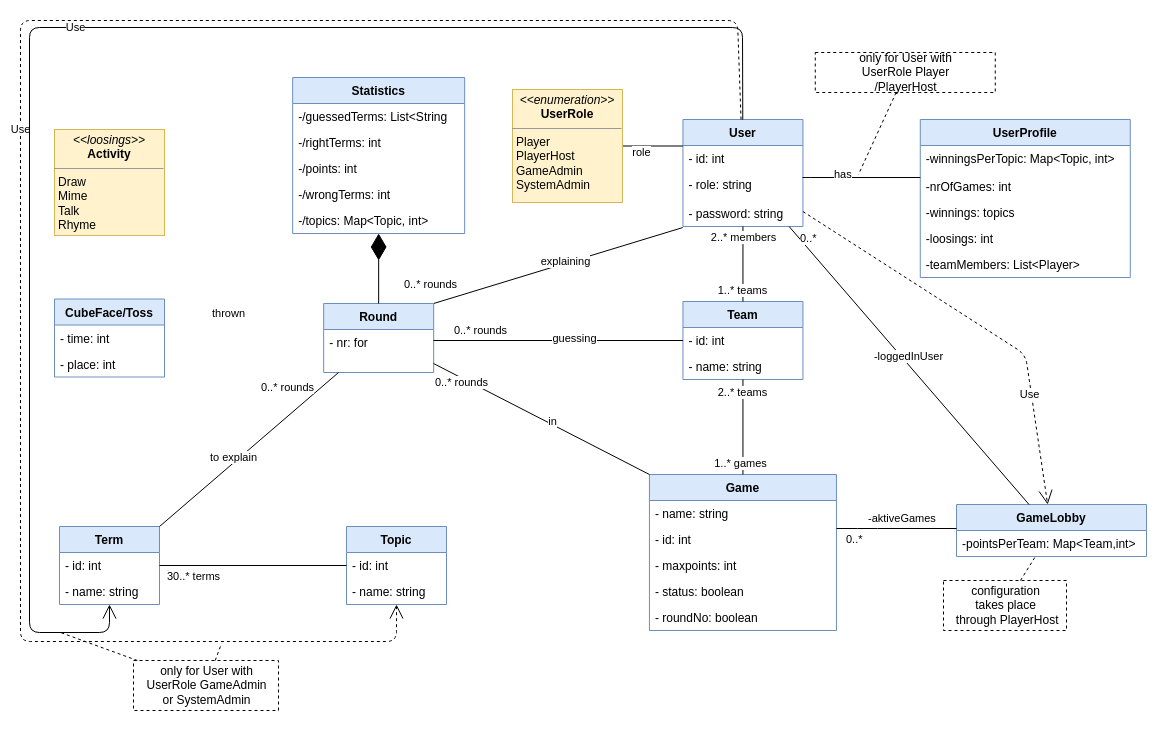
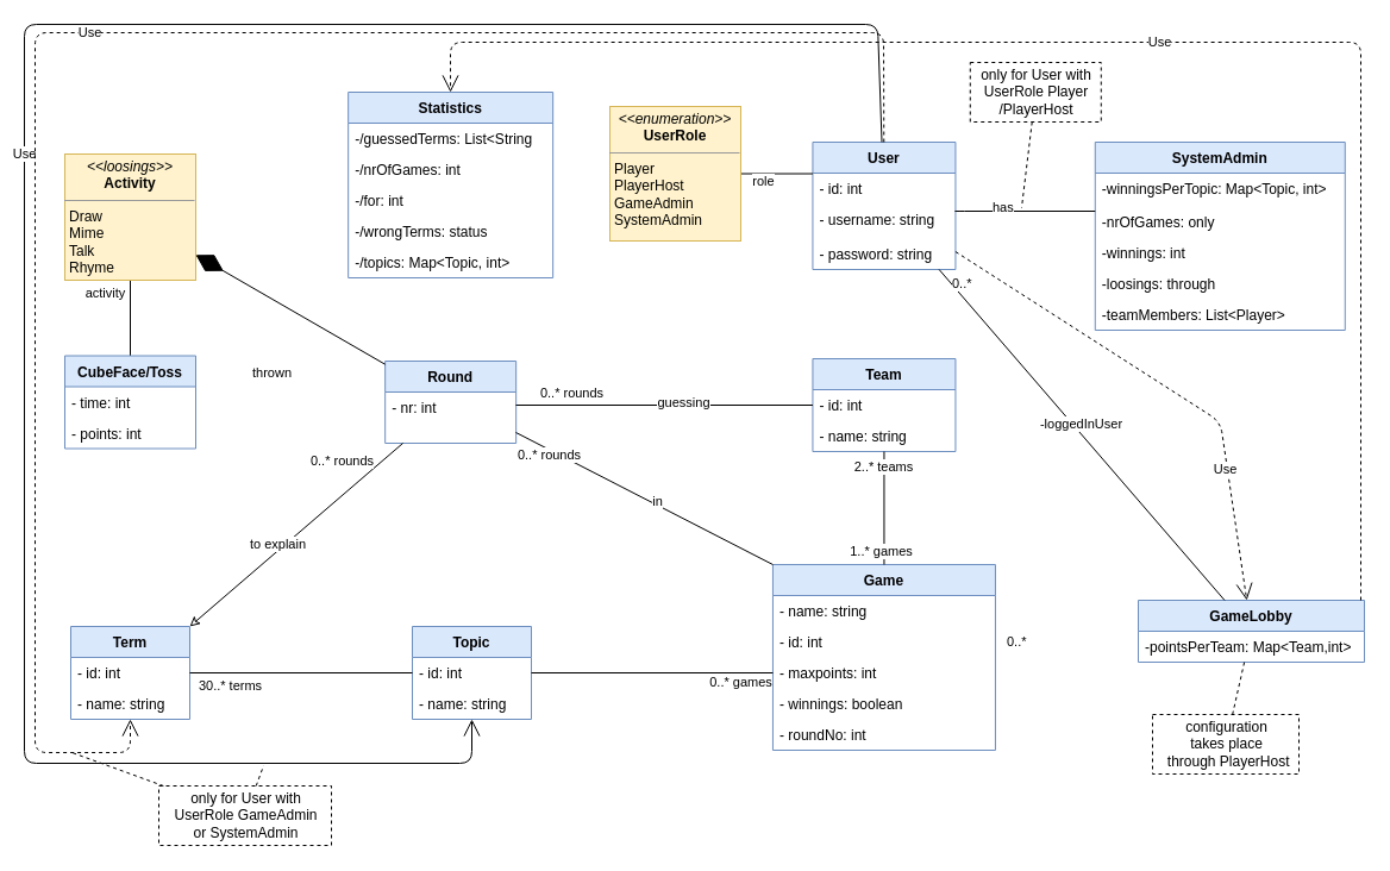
- <mxCell id="70" value="Use" style="endArrow=open;endSize=12;dashed=0;html=1;" parent="1" source="2" target="26" edge="1"><mxGeometry width="160" relative="1" as="geometry"><mxPoint x="448" y="385" as="sourcePoint" /><mxPoint x="608" y="385" as="targetPoint" /><Array as="points"><mxPoint x="742" y="27" /><mxPoint x="29" y="27" /><mxPoint x="29" y="632" /><mxPoint x="109" y="632" /></Array></mxGeometry></mxCell>
+ <mxCell id="70" value="Use" style="endArrow=open;endSize=12;dashed=1;html=1;" parent="1" source="2" target="26" edge="1"><mxGeometry width="160" relative="1" as="geometry"><mxPoint x="448" y="385" as="sourcePoint" /><mxPoint x="608" y="385" as="targetPoint" /><Array as="points"><mxPoint x="742" y="27" /><mxPoint x="29" y="27" /><mxPoint x="29" y="632" /><mxPoint x="109" y="632" /></Array></mxGeometry></mxCell>
+ <mxCell id="81" value="Use" style="endArrow=open;endSize=12;dashed=1;html=1;" parent="1" source="74" target="61" edge="1"><mxGeometry width="160" relative="1" as="geometry"><mxPoint x="448" y="385" as="sourcePoint" /><mxPoint x="608" y="385" as="targetPoint" /><Array as="points"><mxPoint x="1143" y="504" /><mxPoint x="1143" y="35" /><mxPoint x="378" y="35" /></Array></mxGeometry></mxCell>
- <mxCell id="58" value="&lt;div&gt;only for User with &lt;br&gt;&lt;/div&gt;&lt;div&gt;UserRole Player&lt;/div&gt;/PlayerHost" style="html=1;dashed=1;" parent="1" vertex="1"><mxGeometry x="814.78" y="52" width="180" height="40" as="geometry" /></mxCell>
+ <mxCell id="58" value="&lt;div&gt;only for User with &lt;br&gt;&lt;/div&gt;&lt;div&gt;UserRole Player&lt;/div&gt;/PlayerHost" style="html=1;dashed=1;" parent="1" vertex="1"><mxGeometry x="814.78" y="52" width="110" height="50" as="geometry" /></mxCell>
- <mxCell id="52" value="UserProfile" style="swimlane;fontStyle=1;childLayout=stackLayout;horizontal=1;startSize=26;fillColor=#dae8fc;horizontalStack=0;resizeParent=1;resizeParentMax=0;resizeLast=0;collapsible=1;marginBottom=0;strokeColor=#6c8ebf;" parent="1" vertex="1"><mxGeometry x="919.78" y="119" width="210" height="158" as="geometry" /></mxCell>
+ <mxCell id="52" value="SystemAdmin" style="swimlane;fontStyle=1;childLayout=stackLayout;horizontal=1;startSize=26;fillColor=#dae8fc;horizontalStack=0;resizeParent=1;resizeParentMax=0;resizeLast=0;collapsible=1;marginBottom=0;strokeColor=#6c8ebf;" parent="1" vertex="1"><mxGeometry x="919.78" y="119" width="210" height="158" as="geometry" /></mxCell>
- <mxCell id="63" value="-/rightTerms: int" style="text;strokeColor=none;fillColor=none;align=left;verticalAlign=top;spacingLeft=4;spacingRight=4;overflow=hidden;rotatable=0;points=[[0,0.5],[1,0.5]];portConstraint=eastwest;" parent="61" vertex="1"><mxGeometry y="52" width="172" height="26" as="geometry" /></mxCell>
+ <mxCell id="63" value="-/nrOfGames: int" style="text;strokeColor=none;fillColor=none;align=left;verticalAlign=top;spacingLeft=4;spacingRight=4;overflow=hidden;rotatable=0;points=[[0,0.5],[1,0.5]];portConstraint=eastwest;" parent="61" vertex="1"><mxGeometry y="52" width="172" height="26" as="geometry" /></mxCell>
- <mxCell id="64" value="-/points: int" style="text;strokeColor=none;fillColor=none;align=left;verticalAlign=top;spacingLeft=4;spacingRight=4;overflow=hidden;rotatable=0;points=[[0,0.5],[1,0.5]];portConstraint=eastwest;" parent="61" vertex="1"><mxGeometry y="78" width="172" height="26" as="geometry" /></mxCell>
+ <mxCell id="64" value="-/for: int" style="text;strokeColor=none;fillColor=none;align=left;verticalAlign=top;spacingLeft=4;spacingRight=4;overflow=hidden;rotatable=0;points=[[0,0.5],[1,0.5]];portConstraint=eastwest;" parent="61" vertex="1"><mxGeometry y="78" width="172" height="26" as="geometry" /></mxCell>
- <mxCell id="4" value="- role: string" style="text;strokeColor=none;fillColor=none;align=left;verticalAlign=top;spacingLeft=4;spacingRight=4;overflow=hidden;rotatable=0;points=[[0,0.5],[1,0.5]];portConstraint=eastwest;" parent="2" vertex="1"><mxGeometry y="52" width="120" height="29" as="geometry" /></mxCell>
+ <mxCell id="4" value="- username: string" style="text;strokeColor=none;fillColor=none;align=left;verticalAlign=top;spacingLeft=4;spacingRight=4;overflow=hidden;rotatable=0;points=[[0,0.5],[1,0.5]];portConstraint=eastwest;" parent="2" vertex="1"><mxGeometry y="52" width="120" height="29" as="geometry" /></mxCell>
- <mxCell id="54" value="-nrOfGames: int" style="text;strokeColor=none;fillColor=none;align=left;verticalAlign=top;spacingLeft=4;spacingRight=4;overflow=hidden;rotatable=0;points=[[0,0.5],[1,0.5]];portConstraint=eastwest;dashed=1;" parent="52" vertex="1"><mxGeometry y="54" width="210" height="26" as="geometry" /></mxCell>
+ <mxCell id="54" value="-nrOfGames: only" style="text;strokeColor=none;fillColor=none;align=left;verticalAlign=top;spacingLeft=4;spacingRight=4;overflow=hidden;rotatable=0;points=[[0,0.5],[1,0.5]];portConstraint=eastwest;dashed=1;" parent="52" vertex="1"><mxGeometry y="54" width="210" height="26" as="geometry" /></mxCell>
- <mxCell id="65" value="-/wrongTerms: int" style="text;strokeColor=none;fillColor=none;align=left;verticalAlign=top;spacingLeft=4;spacingRight=4;overflow=hidden;rotatable=0;points=[[0,0.5],[1,0.5]];portConstraint=eastwest;dashed=1;" parent="61" vertex="1"><mxGeometry y="104" width="172" height="26" as="geometry" /></mxCell>
+ <mxCell id="65" value="-/wrongTerms: status" style="text;strokeColor=none;fillColor=none;align=left;verticalAlign=top;spacingLeft=4;spacingRight=4;overflow=hidden;rotatable=0;points=[[0,0.5],[1,0.5]];portConstraint=eastwest;dashed=1;" parent="61" vertex="1"><mxGeometry y="104" width="172" height="26" as="geometry" /></mxCell>
- <mxCell id="55" value="-winnings: topics" style="text;strokeColor=none;fillColor=none;align=left;verticalAlign=top;spacingLeft=4;spacingRight=4;overflow=hidden;rotatable=0;points=[[0,0.5],[1,0.5]];portConstraint=eastwest;dashed=1;" parent="52" vertex="1"><mxGeometry y="80" width="210" height="26" as="geometry" /></mxCell>
+ <mxCell id="55" value="-winnings: int" style="text;strokeColor=none;fillColor=none;align=left;verticalAlign=top;spacingLeft=4;spacingRight=4;overflow=hidden;rotatable=0;points=[[0,0.5],[1,0.5]];portConstraint=eastwest;dashed=1;" parent="52" vertex="1"><mxGeometry y="80" width="210" height="26" as="geometry" /></mxCell>
- <mxCell id="56" value="-loosings: int" style="text;strokeColor=none;fillColor=none;align=left;verticalAlign=top;spacingLeft=4;spacingRight=4;overflow=hidden;rotatable=0;points=[[0,0.5],[1,0.5]];portConstraint=eastwest;dashed=1;" parent="52" vertex="1"><mxGeometry y="106" width="210" height="26" as="geometry" /></mxCell>
+ <mxCell id="56" value="-loosings: through" style="text;strokeColor=none;fillColor=none;align=left;verticalAlign=top;spacingLeft=4;spacingRight=4;overflow=hidden;rotatable=0;points=[[0,0.5],[1,0.5]];portConstraint=eastwest;dashed=1;" parent="52" vertex="1"><mxGeometry y="106" width="210" height="26" as="geometry" /></mxCell>
- <mxCell id="44" style="edgeStyle=none;orthogonalLoop=1;jettySize=auto;html=1;entryX=0.5;entryY=0;entryDx=0;entryDy=0;endArrow=none;endFill=0;" parent="1" source="5" target="12" edge="1"><mxGeometry relative="1" as="geometry" /></mxCell>
- <mxCell id="45" value="2..* members" style="edgeLabel;html=1;align=center;verticalAlign=middle;resizable=0;points=[];" parent="44" vertex="1" connectable="0"><mxGeometry x="-0.723" relative="1" as="geometry"><mxPoint as="offset" /></mxGeometry></mxCell>
- <mxCell id="46" value="1..* teams" style="edgeLabel;html=1;align=center;verticalAlign=middle;resizable=0;points=[];" parent="44" vertex="1" connectable="0"><mxGeometry x="0.68" y="-1" relative="1" as="geometry"><mxPoint as="offset" /></mxGeometry></mxCell>
- <mxCell id="21" style="orthogonalLoop=1;jettySize=auto;html=1;endArrow=none;endFill=0;exitX=1;exitY=0;exitDx=0;exitDy=0;entryX=-0.002;entryY=1.041;entryDx=0;entryDy=0;entryPerimeter=0;startArrow=none;startFill=0;" parent="1" source="24" target="5" edge="1"><mxGeometry relative="1" as="geometry"><mxPoint x="579.16" y="240" as="targetPoint" /></mxGeometry></mxCell>
- <mxCell id="22" value="explaining" style="edgeLabel;html=1;align=center;verticalAlign=middle;resizable=0;points=[];" parent="21" vertex="1" connectable="0"><mxGeometry x="-0.118" relative="1" as="geometry"><mxPoint x="20.84" y="-9.46" as="offset" /></mxGeometry></mxCell>
- <mxCell id="23" value="0..* rounds" style="edgeLabel;html=1;align=center;verticalAlign=middle;resizable=0;points=[];" parent="21" vertex="1" connectable="0"><mxGeometry x="-0.835" y="1" relative="1" as="geometry"><mxPoint x="-23.91" y="-12.63" as="offset" /></mxGeometry></mxCell>
+ <mxCell id="9" style="edgeStyle=none;orthogonalLoop=1;jettySize=auto;html=1;endArrow=none;endFill=0;" parent="1" source="11" target="32" edge="1"><mxGeometry relative="1" as="geometry" /></mxCell>
+ <mxCell id="10" value="activity" style="edgeLabel;html=1;align=center;verticalAlign=middle;resizable=0;points=[];" parent="9" vertex="1" connectable="0"><mxGeometry x="-0.566" y="1" relative="1" as="geometry"><mxPoint x="-22.16" y="-4" as="offset" /></mxGeometry></mxCell>
- <mxCell id="85" value="" style="endArrow=diamondThin;endFill=1;endSize=24;html=1;" parent="1" source="24" target="61" edge="1"><mxGeometry width="160" relative="1" as="geometry"><mxPoint x="854" y="721" as="sourcePoint" /><mxPoint x="1014" y="721" as="targetPoint" /></mxGeometry></mxCell>
+ <mxCell id="85" value="" style="endArrow=diamondThin;endFill=1;endSize=24;html=1;" parent="1" source="24" target="11" edge="1"><mxGeometry width="160" relative="1" as="geometry"><mxPoint x="854" y="721" as="sourcePoint" /><mxPoint x="1014" y="721" as="targetPoint" /></mxGeometry></mxCell>
- <mxCell id="25" value="- nr: for" style="text;strokeColor=none;fillColor=none;align=left;verticalAlign=top;spacingLeft=4;spacingRight=4;overflow=hidden;rotatable=0;points=[[0,0.5],[1,0.5]];portConstraint=eastwest;" parent="24" vertex="1"><mxGeometry y="26" width="110" height="43" as="geometry" /></mxCell>
+ <mxCell id="25" value="- nr: int" style="text;strokeColor=none;fillColor=none;align=left;verticalAlign=top;spacingLeft=4;spacingRight=4;overflow=hidden;rotatable=0;points=[[0,0.5],[1,0.5]];portConstraint=eastwest;" parent="24" vertex="1"><mxGeometry y="26" width="110" height="43" as="geometry" /></mxCell>
- <mxCell id="34" value="- place: int" style="text;strokeColor=none;fillColor=none;align=left;verticalAlign=top;spacingLeft=4;spacingRight=4;overflow=hidden;rotatable=0;points=[[0,0.5],[1,0.5]];portConstraint=eastwest;" parent="32" vertex="1"><mxGeometry y="52" width="110" height="26" as="geometry" /></mxCell>
+ <mxCell id="34" value="- points: int" style="text;strokeColor=none;fillColor=none;align=left;verticalAlign=top;spacingLeft=4;spacingRight=4;overflow=hidden;rotatable=0;points=[[0,0.5],[1,0.5]];portConstraint=eastwest;" parent="32" vertex="1"><mxGeometry y="52" width="110" height="26" as="geometry" /></mxCell>
- <mxCell id="49" style="edgeStyle=none;orthogonalLoop=1;jettySize=auto;html=1;entryX=1;entryY=0;entryDx=0;entryDy=0;endArrow=none;endFill=0;startArrow=none;startFill=0;" parent="1" source="24" target="26" edge="1"><mxGeometry relative="1" as="geometry"><mxPoint x="332.655" y="386" as="sourcePoint" /></mxGeometry></mxCell>
+ <mxCell id="49" style="edgeStyle=none;orthogonalLoop=1;jettySize=auto;html=1;entryX=1;entryY=0;entryDx=0;entryDy=0;endArrow=classic;endFill=0;startArrow=none;startFill=0;" parent="1" source="24" target="26" edge="1"><mxGeometry relative="1" as="geometry"><mxPoint x="332.655" y="386" as="sourcePoint" /></mxGeometry></mxCell>
- <mxCell id="78" value="-aktiveGames" style="endArrow=none;endFill=0;html=1;edgeStyle=orthogonalEdgeStyle;align=left;verticalAlign=top;startArrow=none;startFill=0;" parent="1" source="74" target="15" edge="1"><mxGeometry x="0.499" y="-23" relative="1" as="geometry"><mxPoint x="448" y="385" as="sourcePoint" /><mxPoint x="608" y="385" as="targetPoint" /><Array as="points"><mxPoint x="867" y="528" /><mxPoint x="867" y="528" /></Array><mxPoint as="offset" /></mxGeometry></mxCell>
+ <mxCell id="67" value="" style="html=1;verticalAlign=bottom;endArrow=none;endFill=0;entryX=0;entryY=0.5;entryDx=0;entryDy=0;startArrow=none;startFill=0;" parent="1" source="29" target="18" edge="1"><mxGeometry x="-0.704" y="-24" width="80" relative="1" as="geometry"><mxPoint x="538" y="385" as="sourcePoint" /><mxPoint x="649" y="559" as="targetPoint" /><mxPoint as="offset" /></mxGeometry></mxCell>
+ <mxCell id="68" value="0..* games" style="edgeLabel;html=1;align=center;verticalAlign=middle;resizable=0;points=[];" parent="67" vertex="1" connectable="0"><mxGeometry x="0.863" y="-7" relative="1" as="geometry"><mxPoint x="-14" as="offset" /></mxGeometry></mxCell>
- <mxCell id="69" value="Use" style="endArrow=open;endSize=12;dashed=1;html=1;" parent="1" source="2" target="29" edge="1"><mxGeometry width="160" relative="1" as="geometry"><mxPoint x="448" y="385" as="sourcePoint" /><mxPoint x="608" y="385" as="targetPoint" /><Array as="points"><mxPoint x="737" y="20" /><mxPoint x="20" y="20" /><mxPoint x="20" y="641" /><mxPoint x="396" y="641" /></Array></mxGeometry></mxCell>
+ <mxCell id="69" value="Use" style="endArrow=open;endSize=12;dashed=0;html=1;" parent="1" source="2" target="29" edge="1"><mxGeometry width="160" relative="1" as="geometry"><mxPoint x="448" y="385" as="sourcePoint" /><mxPoint x="608" y="385" as="targetPoint" /><Array as="points"><mxPoint x="737" y="20" /><mxPoint x="20" y="20" /><mxPoint x="20" y="641" /><mxPoint x="396" y="641" /></Array></mxGeometry></mxCell>
- <mxCell id="19" value="- status: boolean" style="text;strokeColor=none;fillColor=none;align=left;verticalAlign=top;spacingLeft=4;spacingRight=4;overflow=hidden;rotatable=0;points=[[0,0.5],[1,0.5]];portConstraint=eastwest;" parent="15" vertex="1"><mxGeometry y="104" width="187" height="26" as="geometry" /></mxCell>
+ <mxCell id="19" value="- winnings: boolean" style="text;strokeColor=none;fillColor=none;align=left;verticalAlign=top;spacingLeft=4;spacingRight=4;overflow=hidden;rotatable=0;points=[[0,0.5],[1,0.5]];portConstraint=eastwest;" parent="15" vertex="1"><mxGeometry y="104" width="187" height="26" as="geometry" /></mxCell>
- <mxCell id="82" value="&lt;div&gt;configuration &lt;br&gt;&lt;/div&gt;&lt;div&gt;takes place&lt;/div&gt;&amp;nbsp;through PlayerHost" style="html=1;dashed=1;" parent="1" vertex="1"><mxGeometry x="943" y="580" width="123" height="50" as="geometry" /></mxCell>
+ <mxCell id="82" value="&lt;div&gt;configuration &lt;br&gt;&lt;/div&gt;&lt;div&gt;takes place&lt;/div&gt;&amp;nbsp;through PlayerHost" style="html=1;dashed=1;" parent="1" vertex="1"><mxGeometry x="968" y="600" width="123" height="50" as="geometry" /></mxCell>
- <mxCell id="20" value="- roundNo: boolean" style="text;align=left;verticalAlign=top;spacingLeft=4;spacingRight=4;overflow=hidden;rotatable=0;points=[[0,0.5],[1,0.5]];portConstraint=eastwest;dashed=1;" parent="15" vertex="1"><mxGeometry y="130" width="187" height="26" as="geometry" /></mxCell>
+ <mxCell id="20" value="- roundNo: int" style="text;align=left;verticalAlign=top;spacingLeft=4;spacingRight=4;overflow=hidden;rotatable=0;points=[[0,0.5],[1,0.5]];portConstraint=eastwest;dashed=1;" parent="15" vertex="1"><mxGeometry y="130" width="187" height="26" as="geometry" /></mxCell>
